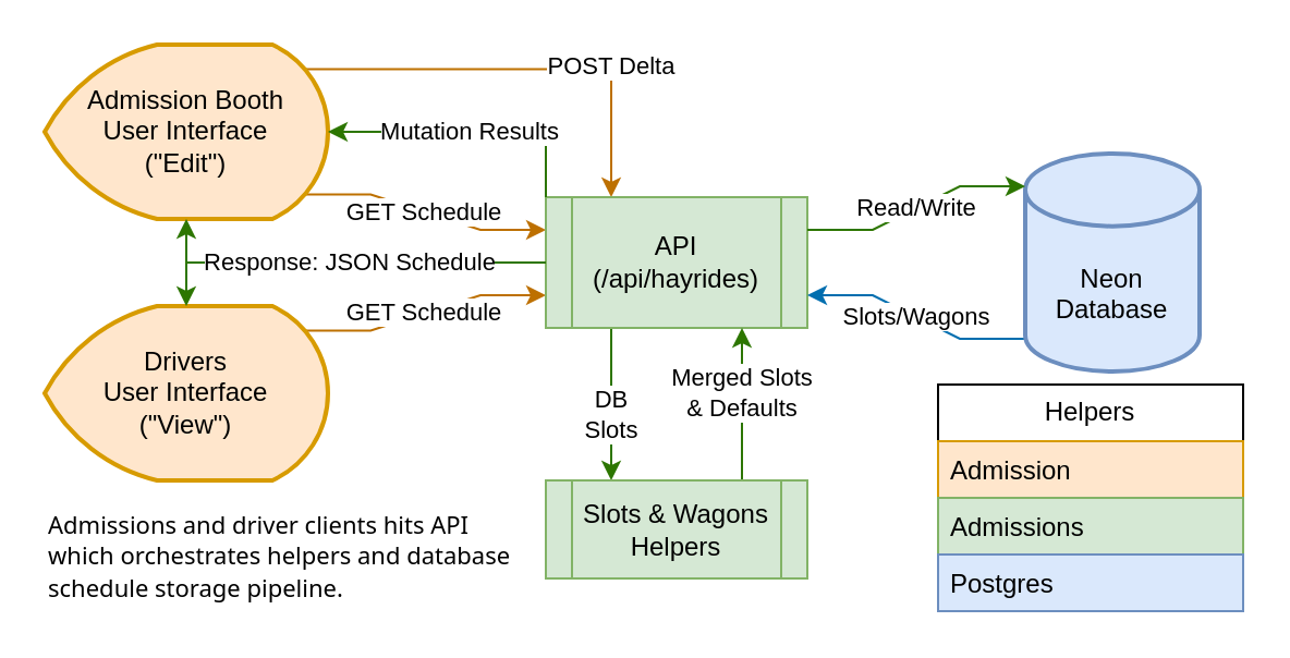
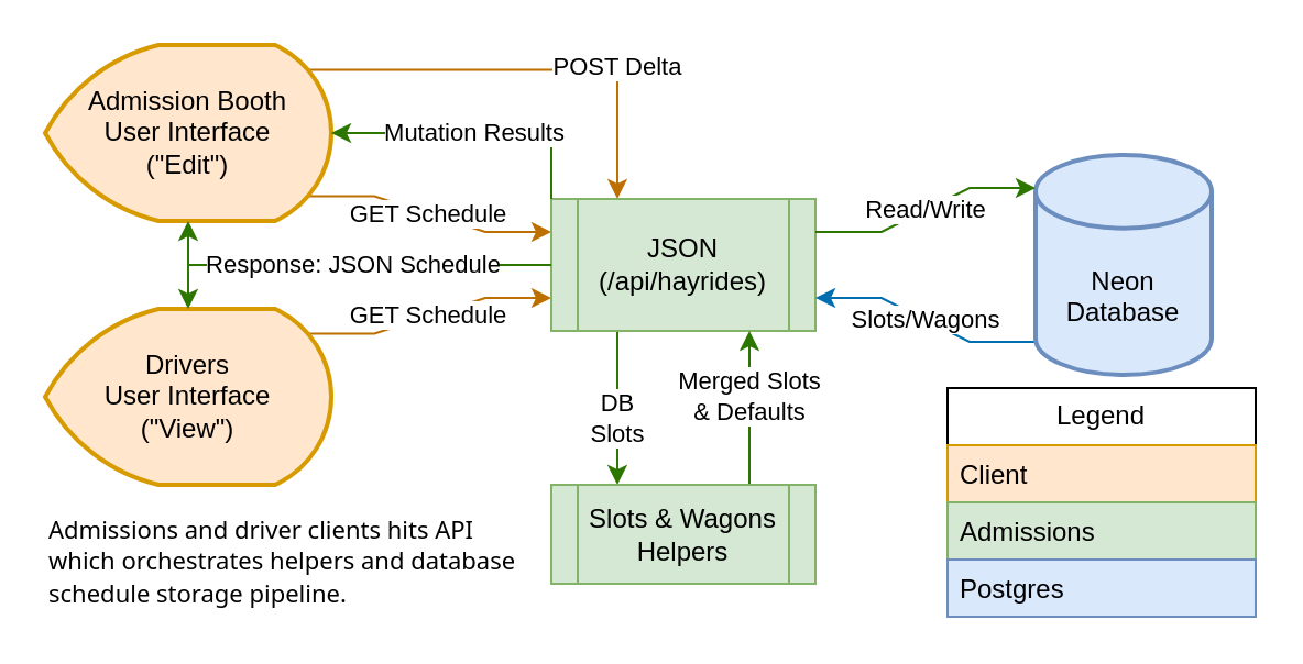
- <mxCell id="8" value="API&lt;div&gt;(/api/hayrides)&lt;/div&gt;" style="shape=process;whiteSpace=wrap;html=1;backgroundOutline=1;fillColor=#d5e8d4;strokeColor=#82b366;" vertex="1" parent="1"><mxGeometry x="250" y="90" width="120" height="60" as="geometry" /></mxCell>
+ <mxCell id="8" value="JSON&lt;div&gt;(/api/hayrides)&lt;/div&gt;" style="shape=process;whiteSpace=wrap;html=1;backgroundOutline=1;fillColor=#d5e8d4;strokeColor=#82b366;" vertex="1" parent="1"><mxGeometry x="250" y="90" width="120" height="60" as="geometry" /></mxCell>
- <mxCell id="17" value="Helpers" style="swimlane;fontStyle=0;childLayout=stackLayout;horizontal=1;startSize=26;fillColor=none;horizontalStack=0;resizeParent=1;resizeParentMax=0;resizeLast=0;collapsible=1;marginBottom=0;whiteSpace=wrap;html=1;" vertex="1" parent="1"><mxGeometry x="430" y="176" width="140" height="104" as="geometry" /></mxCell>
+ <mxCell id="17" value="Legend" style="swimlane;fontStyle=0;childLayout=stackLayout;horizontal=1;startSize=26;fillColor=none;horizontalStack=0;resizeParent=1;resizeParentMax=0;resizeLast=0;collapsible=1;marginBottom=0;whiteSpace=wrap;html=1;" vertex="1" parent="1"><mxGeometry x="430" y="176" width="140" height="104" as="geometry" /></mxCell>
- <mxCell id="18" value="Admission" style="text;strokeColor=#d79b00;fillColor=#ffe6cc;align=left;verticalAlign=top;spacingLeft=4;spacingRight=4;overflow=hidden;rotatable=0;points=[[0,0.5],[1,0.5]];portConstraint=eastwest;whiteSpace=wrap;html=1;" vertex="1" parent="17"><mxGeometry y="26" width="140" height="26" as="geometry" /></mxCell>
+ <mxCell id="18" value="Client" style="text;strokeColor=#d79b00;fillColor=#ffe6cc;align=left;verticalAlign=top;spacingLeft=4;spacingRight=4;overflow=hidden;rotatable=0;points=[[0,0.5],[1,0.5]];portConstraint=eastwest;whiteSpace=wrap;html=1;" vertex="1" parent="17"><mxGeometry y="26" width="140" height="26" as="geometry" /></mxCell>
